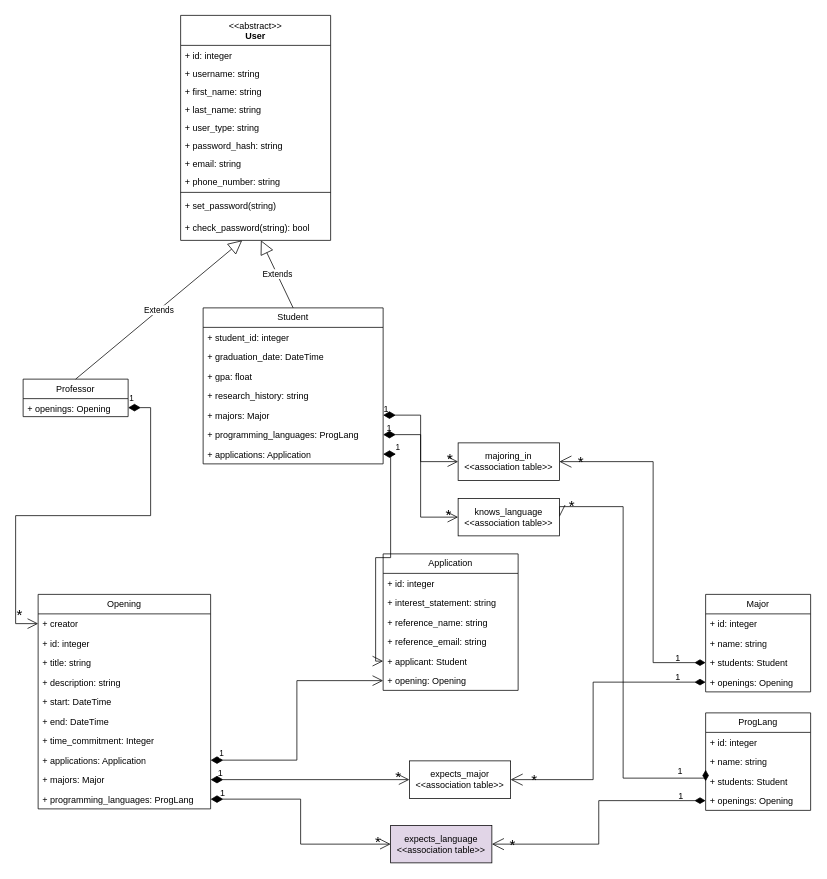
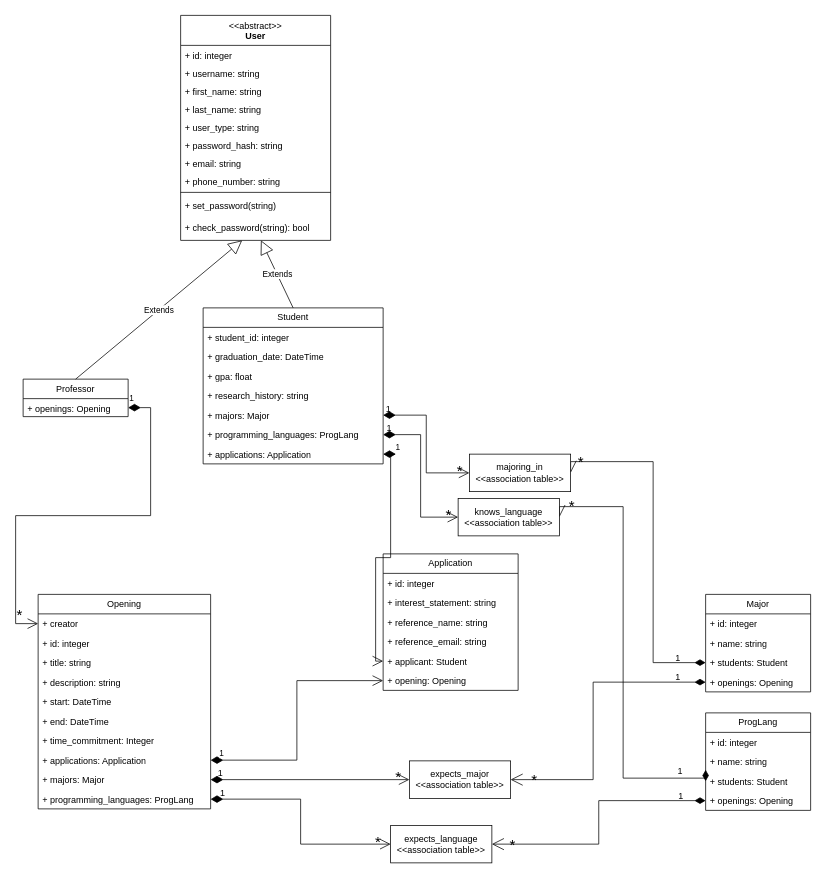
- <mxCell id="59" value="&lt;div&gt;majoring_in&lt;/div&gt;&lt;div&gt;&amp;lt;&amp;lt;association table&amp;gt;&amp;gt;&lt;br&gt;&lt;/div&gt;" style="html=1;whiteSpace=wrap;" vertex="1" parent="1"><mxGeometry x="610" y="590" width="135" height="50" as="geometry" /></mxCell>
+ <mxCell id="59" value="&lt;div&gt;majoring_in&lt;/div&gt;&lt;div&gt;&amp;lt;&amp;lt;association table&amp;gt;&amp;gt;&lt;br&gt;&lt;/div&gt;" style="html=1;whiteSpace=wrap;" vertex="1" parent="1"><mxGeometry x="625" y="605" width="135" height="50" as="geometry" /></mxCell>
- <mxCell id="88" value="&lt;div&gt;expects_language&lt;/div&gt;&lt;div&gt;&amp;lt;&amp;lt;association table&amp;gt;&amp;gt;&lt;br&gt;&lt;/div&gt;" style="html=1;whiteSpace=wrap;fillColor=#e1d5e7;" vertex="1" parent="1"><mxGeometry x="520" y="1100" width="135" height="50" as="geometry" /></mxCell>
+ <mxCell id="88" value="&lt;div&gt;expects_language&lt;/div&gt;&lt;div&gt;&amp;lt;&amp;lt;association table&amp;gt;&amp;gt;&lt;br&gt;&lt;/div&gt;" style="html=1;whiteSpace=wrap;" vertex="1" parent="1"><mxGeometry x="520" y="1100" width="135" height="50" as="geometry" /></mxCell>
